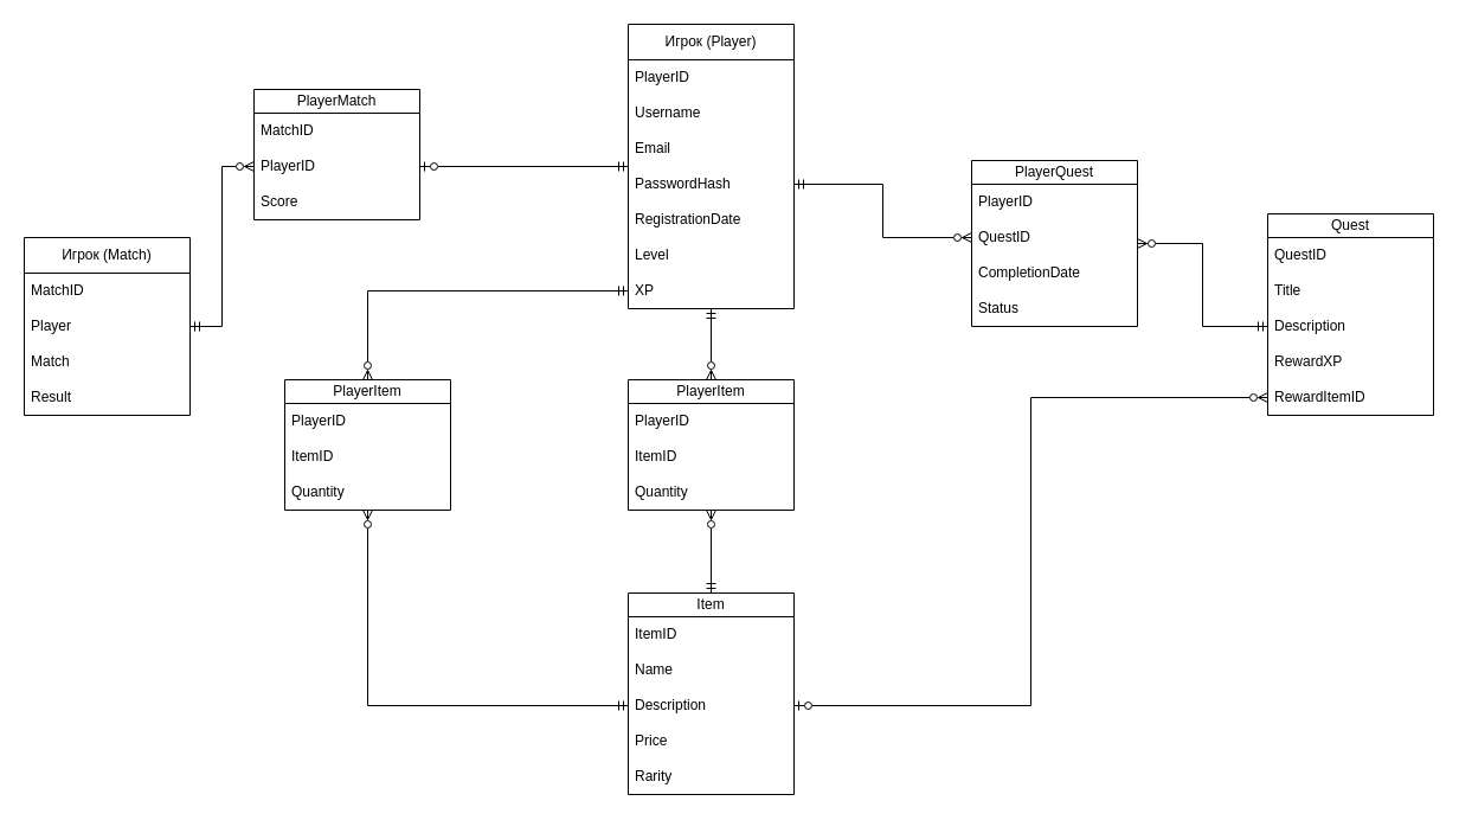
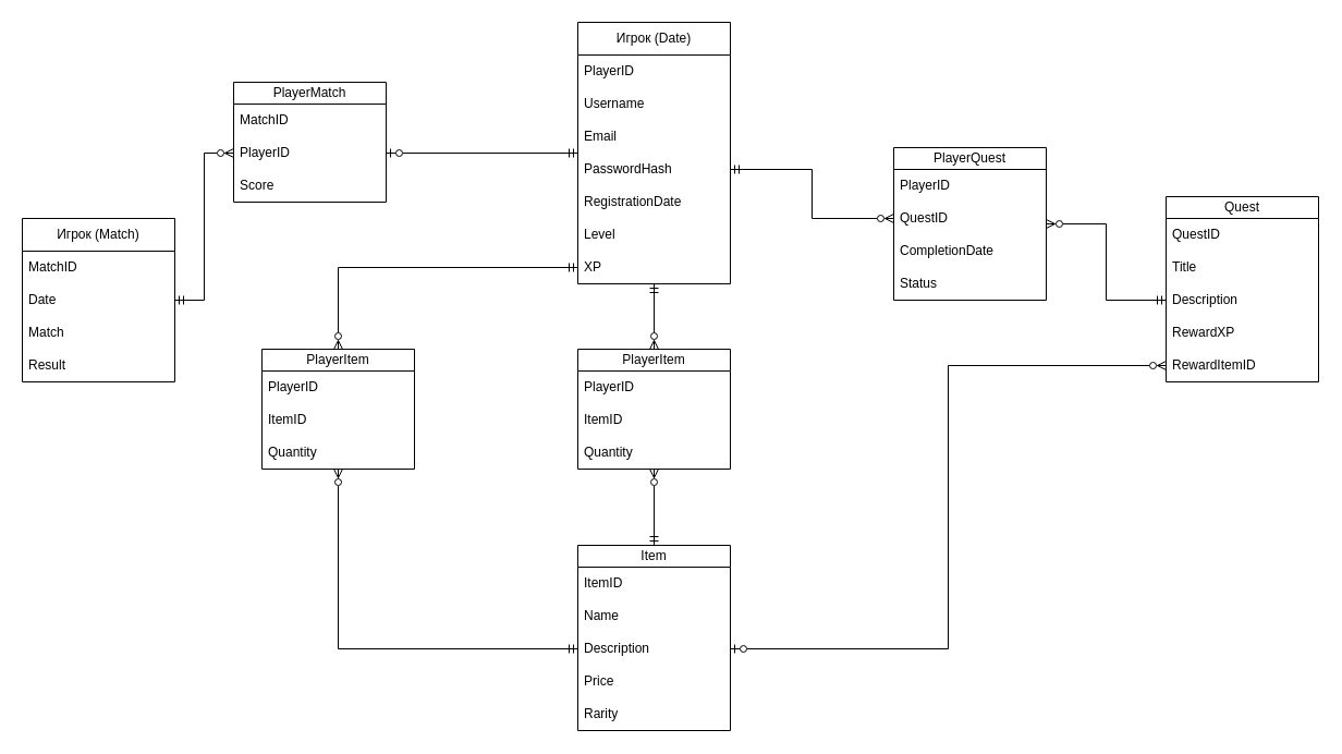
- <mxCell id="3" value="Игрок (Player)" style="swimlane;fontStyle=0;childLayout=stackLayout;horizontal=1;startSize=30;horizontalStack=0;resizeParent=1;resizeParentMax=0;resizeLast=0;collapsible=1;marginBottom=0;whiteSpace=wrap;html=1;" parent="1" vertex="1"><mxGeometry x="530" y="20" width="140" height="240" as="geometry" /></mxCell>
+ <mxCell id="3" value="Игрок (Date)" style="swimlane;fontStyle=0;childLayout=stackLayout;horizontal=1;startSize=30;horizontalStack=0;resizeParent=1;resizeParentMax=0;resizeLast=0;collapsible=1;marginBottom=0;whiteSpace=wrap;html=1;" parent="1" vertex="1"><mxGeometry x="530" y="20" width="140" height="240" as="geometry" /></mxCell>
- <mxCell id="13" value="Player" style="text;strokeColor=none;fillColor=none;align=left;verticalAlign=middle;spacingLeft=4;spacingRight=4;overflow=hidden;points=[[0,0.5],[1,0.5]];portConstraint=eastwest;rotatable=0;whiteSpace=wrap;html=1;" parent="11" vertex="1"><mxGeometry y="60" width="140" height="30" as="geometry" /></mxCell>
+ <mxCell id="13" value="Date" style="text;strokeColor=none;fillColor=none;align=left;verticalAlign=middle;spacingLeft=4;spacingRight=4;overflow=hidden;points=[[0,0.5],[1,0.5]];portConstraint=eastwest;rotatable=0;whiteSpace=wrap;html=1;" parent="11" vertex="1"><mxGeometry y="60" width="140" height="30" as="geometry" /></mxCell>
